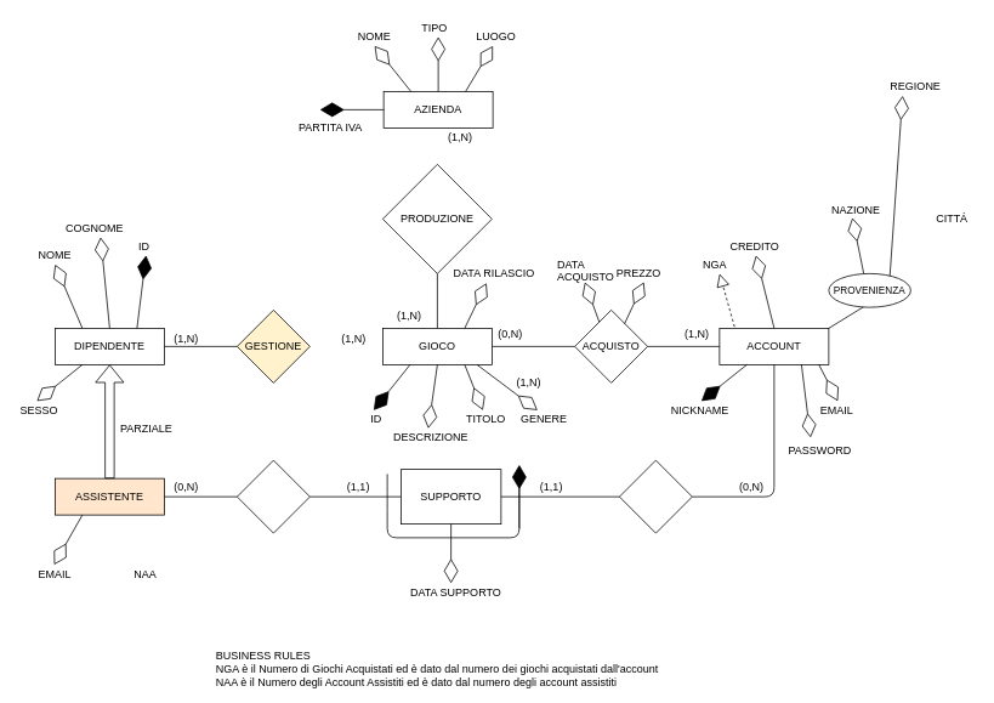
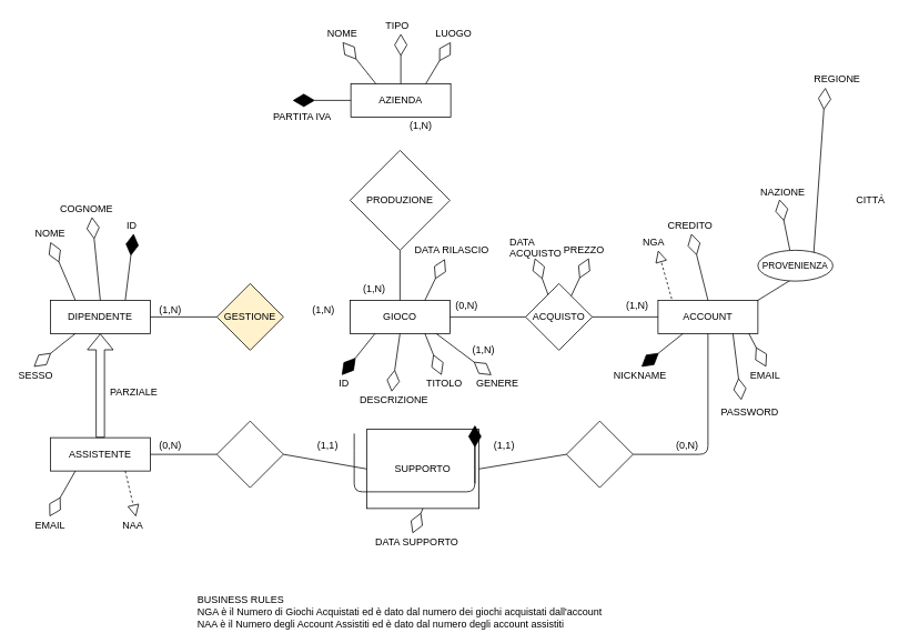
- <mxCell id="9" value="ASSISTENTE" style="rounded=0;whiteSpace=wrap;html=1;fillColor=#ffe6cc;" parent="1" vertex="1"><mxGeometry x="60" y="525" width="120" height="40" as="geometry" /></mxCell>
+ <mxCell id="9" value="ASSISTENTE" style="rounded=0;whiteSpace=wrap;html=1;" parent="1" vertex="1"><mxGeometry x="60" y="525" width="120" height="40" as="geometry" /></mxCell>
- <mxCell id="79" value="SUPPORTO" style="rounded=0;whiteSpace=wrap;html=1;" parent="1" vertex="1"><mxGeometry x="440" y="515" width="110" height="60" as="geometry" /></mxCell>
+ <mxCell id="79" value="SUPPORTO" style="rounded=0;whiteSpace=wrap;html=1;" parent="1" vertex="1"><mxGeometry x="440" y="515" width="135" height="95" as="geometry" /></mxCell>
+ <mxCell id="55" value="" style="endArrow=block;dashed=1;endFill=0;endSize=12;html=1;exitX=0.75;exitY=1;entryX=0.446;entryY=0;entryDx=0;entryDy=0;entryPerimeter=0;" parent="1" source="9" target="56" edge="1"><mxGeometry width="160" relative="1" as="geometry"><mxPoint x="120" y="630" as="sourcePoint" /><mxPoint x="160" y="620" as="targetPoint" /></mxGeometry></mxCell>
